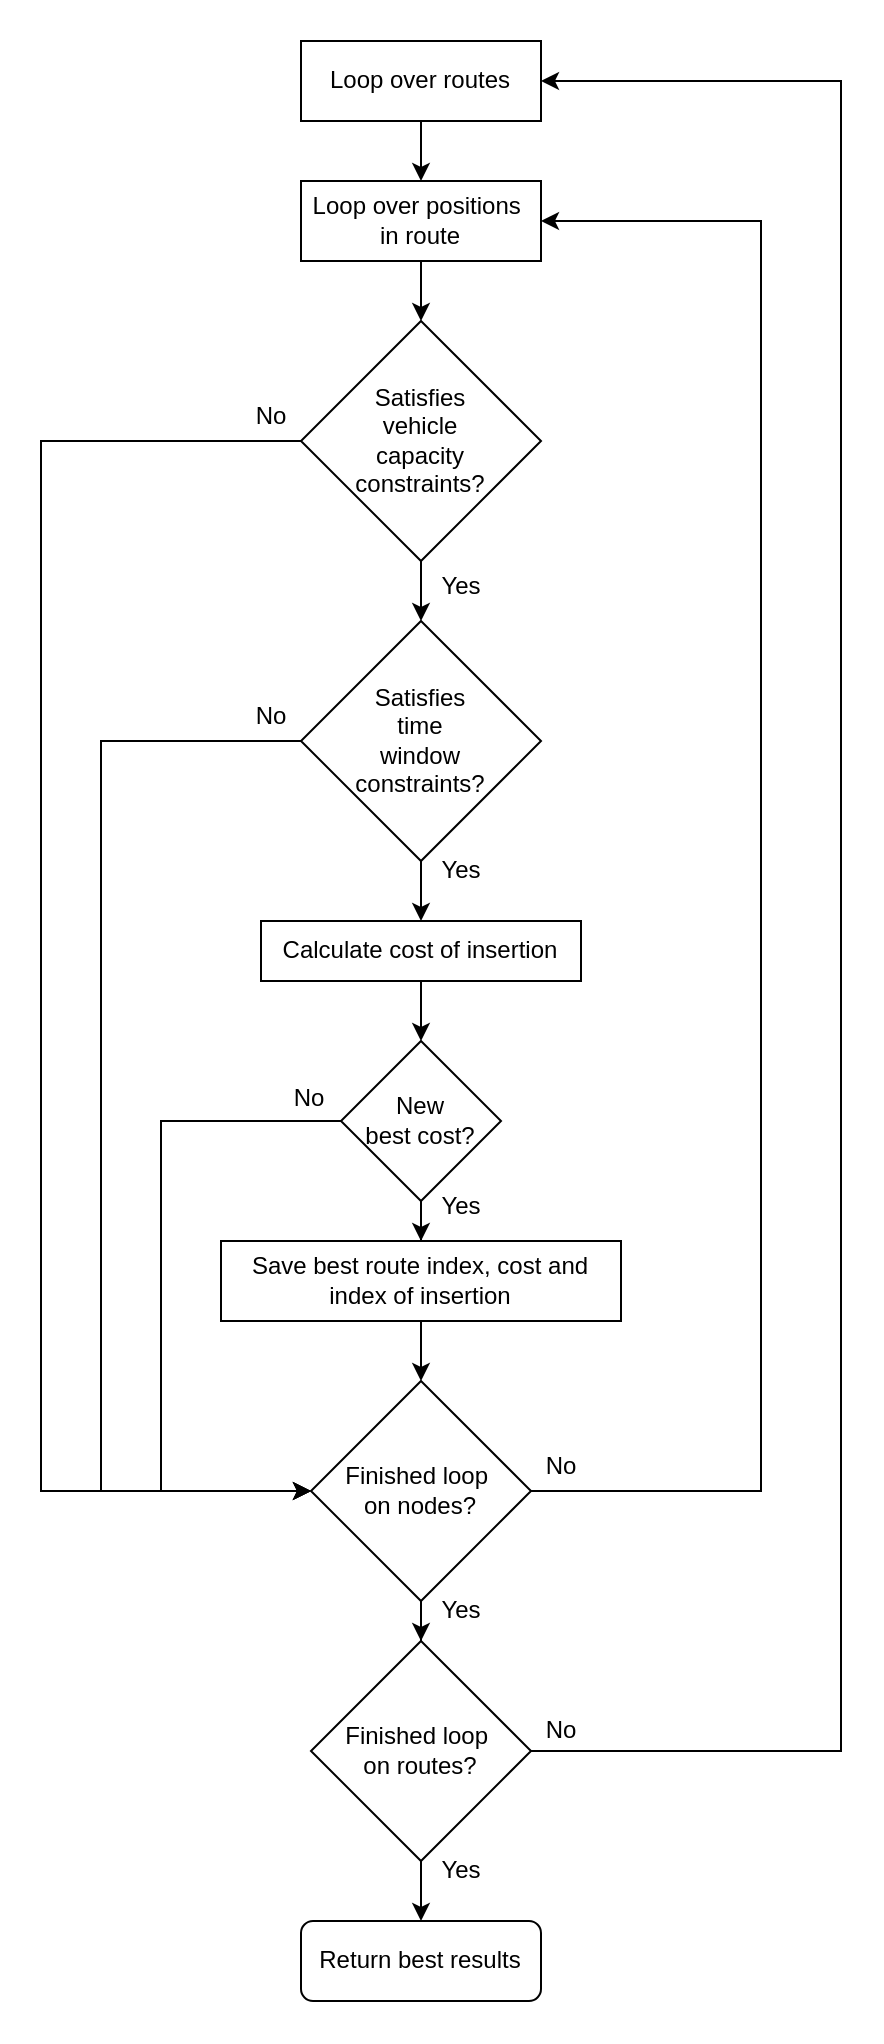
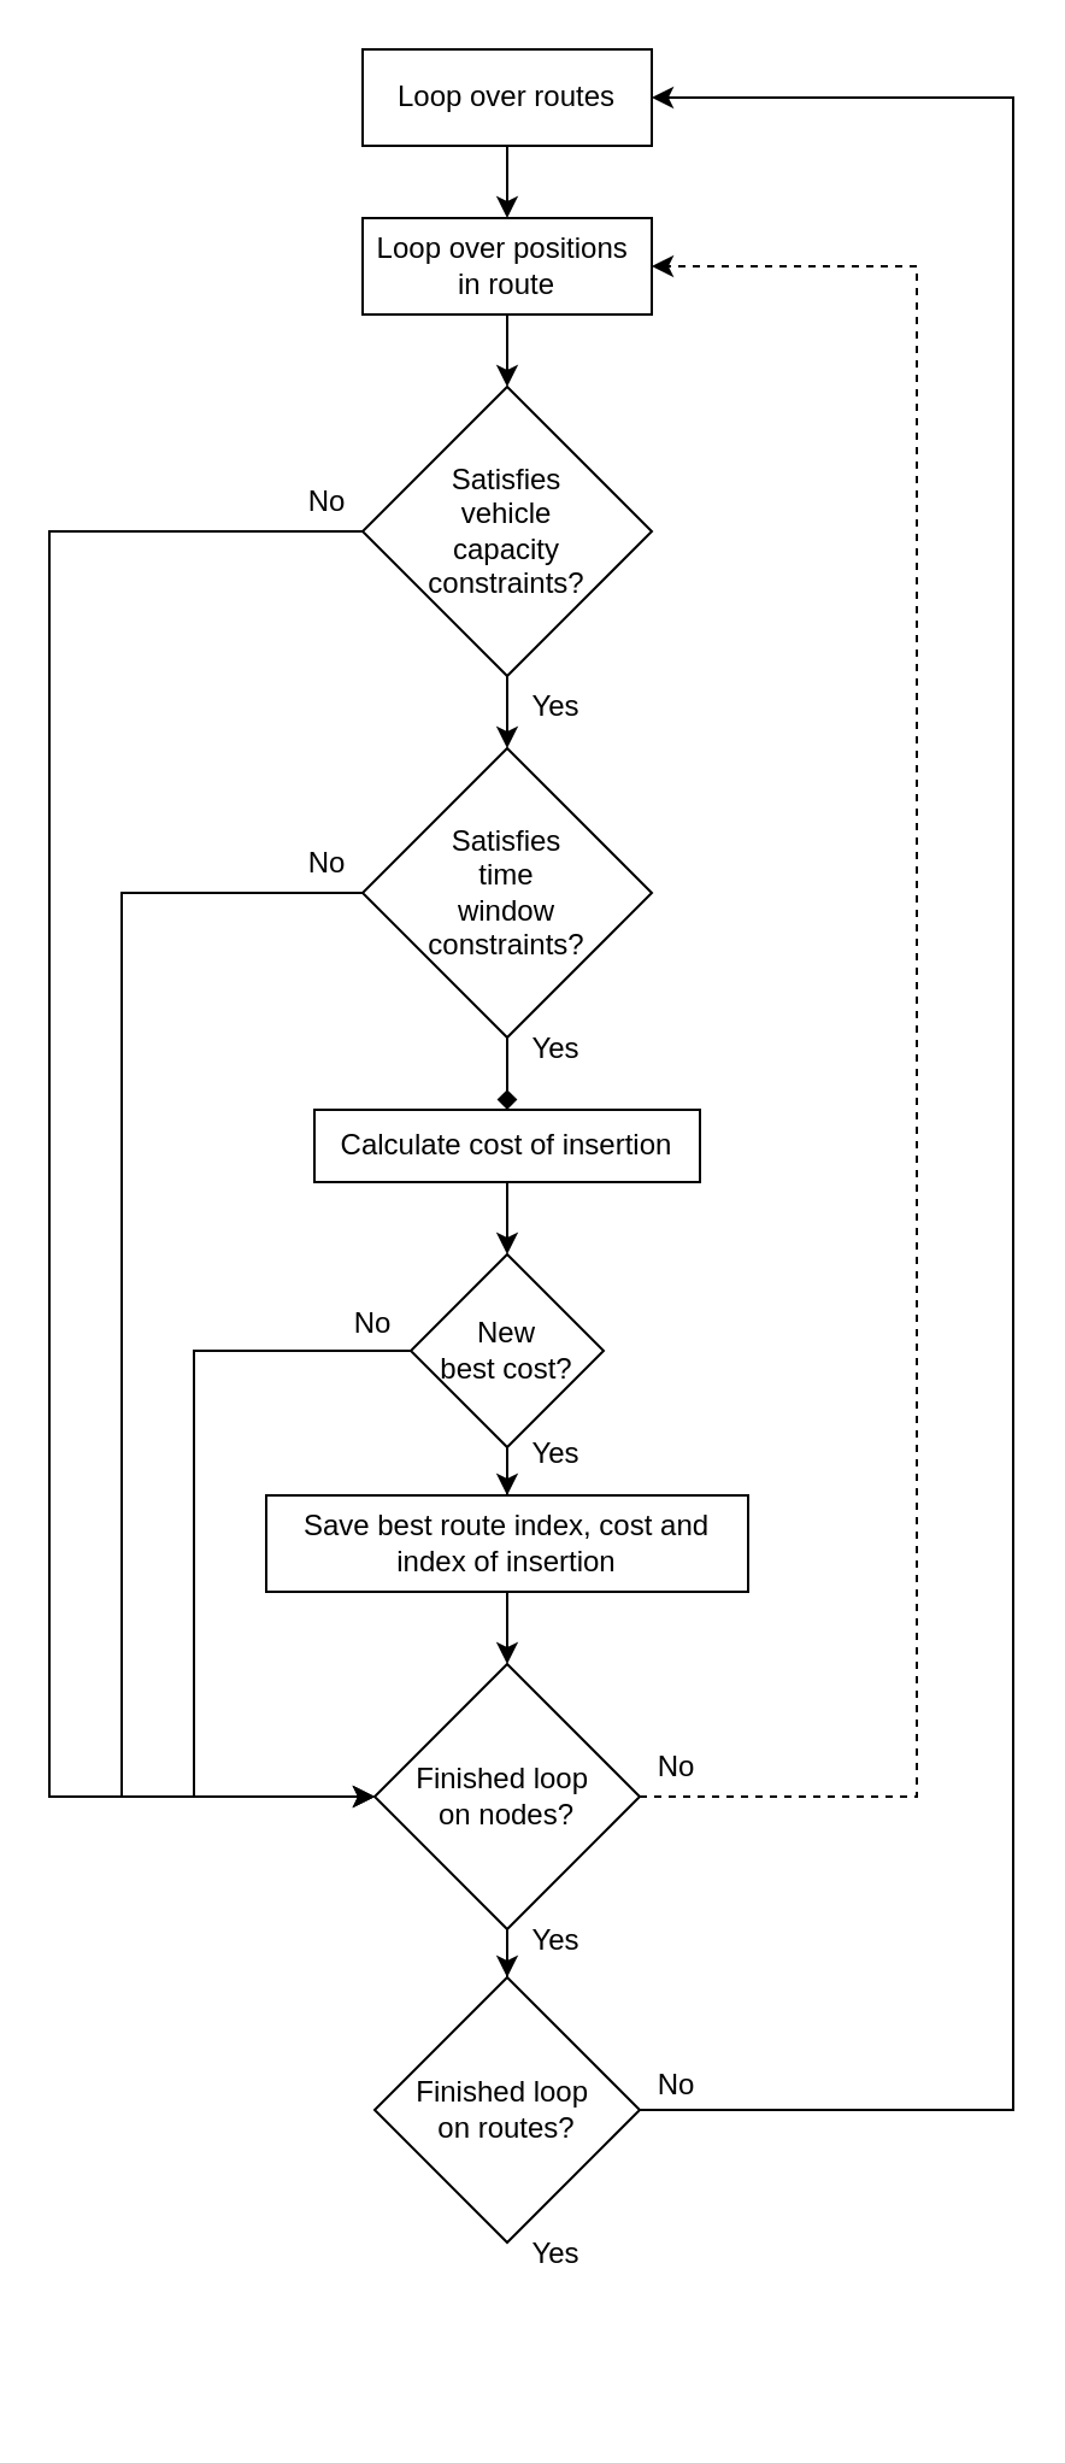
- <mxCell id="23" style="edgeStyle=orthogonalEdgeStyle;rounded=0;orthogonalLoop=1;jettySize=auto;html=1;exitX=1;exitY=0.5;exitDx=0;exitDy=0;entryX=1;entryY=0.5;entryDx=0;entryDy=0;fontFamily=Helvetica;fontSize=12;fontColor=default;" edge="1" parent="1" source="25" target="5"><mxGeometry relative="1" as="geometry"><Array as="points"><mxPoint x="380" y="745" /><mxPoint x="380" y="110" /></Array></mxGeometry></mxCell>
+ <mxCell id="23" style="edgeStyle=orthogonalEdgeStyle;rounded=0;orthogonalLoop=1;jettySize=auto;html=1;exitX=1;exitY=0.5;exitDx=0;exitDy=0;entryX=1;entryY=0.5;entryDx=0;entryDy=0;fontFamily=Helvetica;fontSize=12;fontColor=default;dashed=1;" edge="1" parent="1" source="25" target="5"><mxGeometry relative="1" as="geometry"><Array as="points"><mxPoint x="380" y="745" /><mxPoint x="380" y="110" /></Array></mxGeometry></mxCell>
- <mxCell id="9" value="" style="edgeStyle=orthogonalEdgeStyle;rounded=0;orthogonalLoop=1;jettySize=auto;html=1;fontFamily=Helvetica;fontSize=12;fontColor=default;" edge="1" parent="1" source="11" target="14"><mxGeometry relative="1" as="geometry" /></mxCell>
+ <mxCell id="9" value="" style="edgeStyle=orthogonalEdgeStyle;rounded=0;orthogonalLoop=1;jettySize=auto;html=1;fontFamily=Helvetica;fontSize=12;fontColor=default;endArrow=diamond;" edge="1" parent="1" source="11" target="14"><mxGeometry relative="1" as="geometry" /></mxCell>
- <mxCell id="28" value="" style="edgeStyle=orthogonalEdgeStyle;rounded=0;orthogonalLoop=1;jettySize=auto;html=1;fontFamily=Helvetica;fontSize=12;fontColor=default;" edge="1" parent="1" source="29" target="34"><mxGeometry relative="1" as="geometry" /></mxCell>
- <mxCell id="34" value="Return best results" style="rounded=1;whiteSpace=wrap;html=1;strokeColor=default;align=center;verticalAlign=middle;fontFamily=Helvetica;fontSize=12;fontColor=default;fillColor=none;" vertex="1" parent="1"><mxGeometry x="150" y="960" width="120" height="40" as="geometry" /></mxCell>
